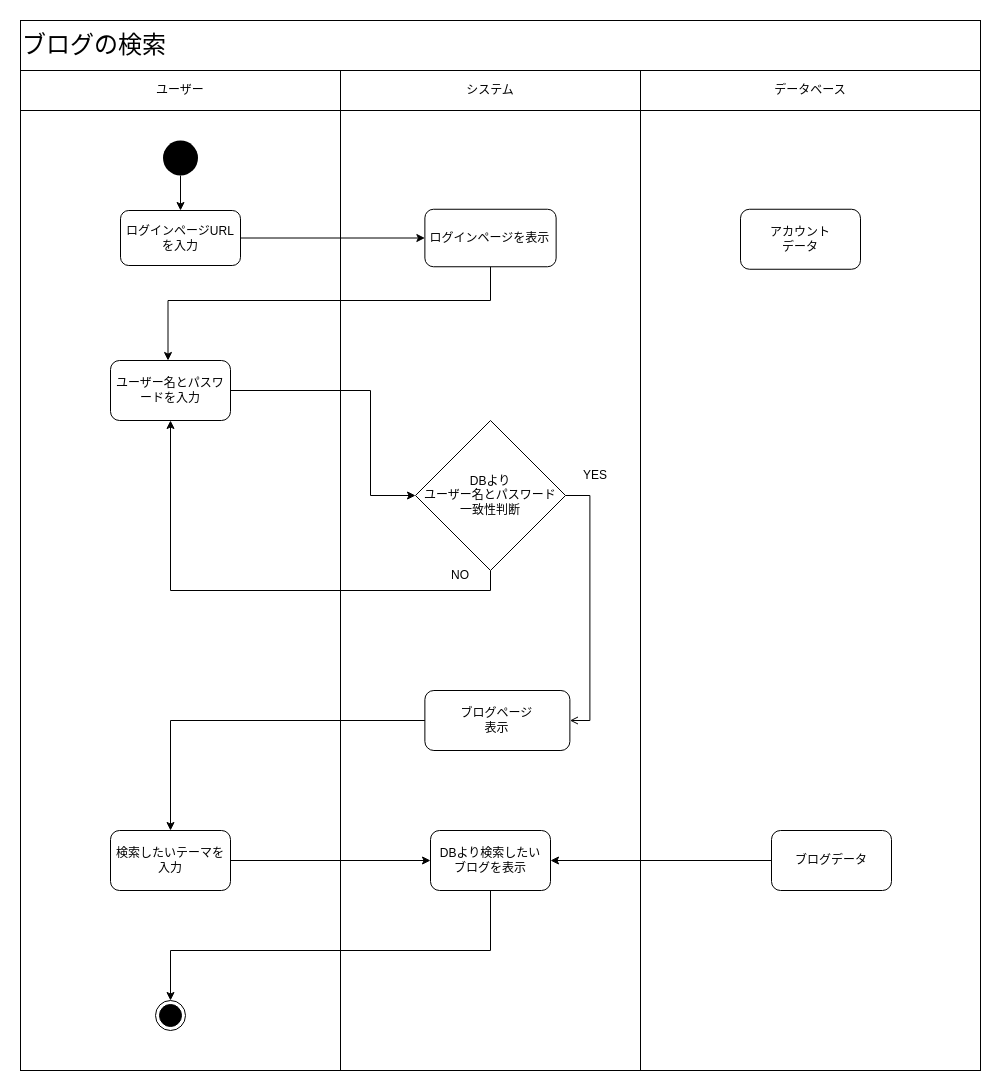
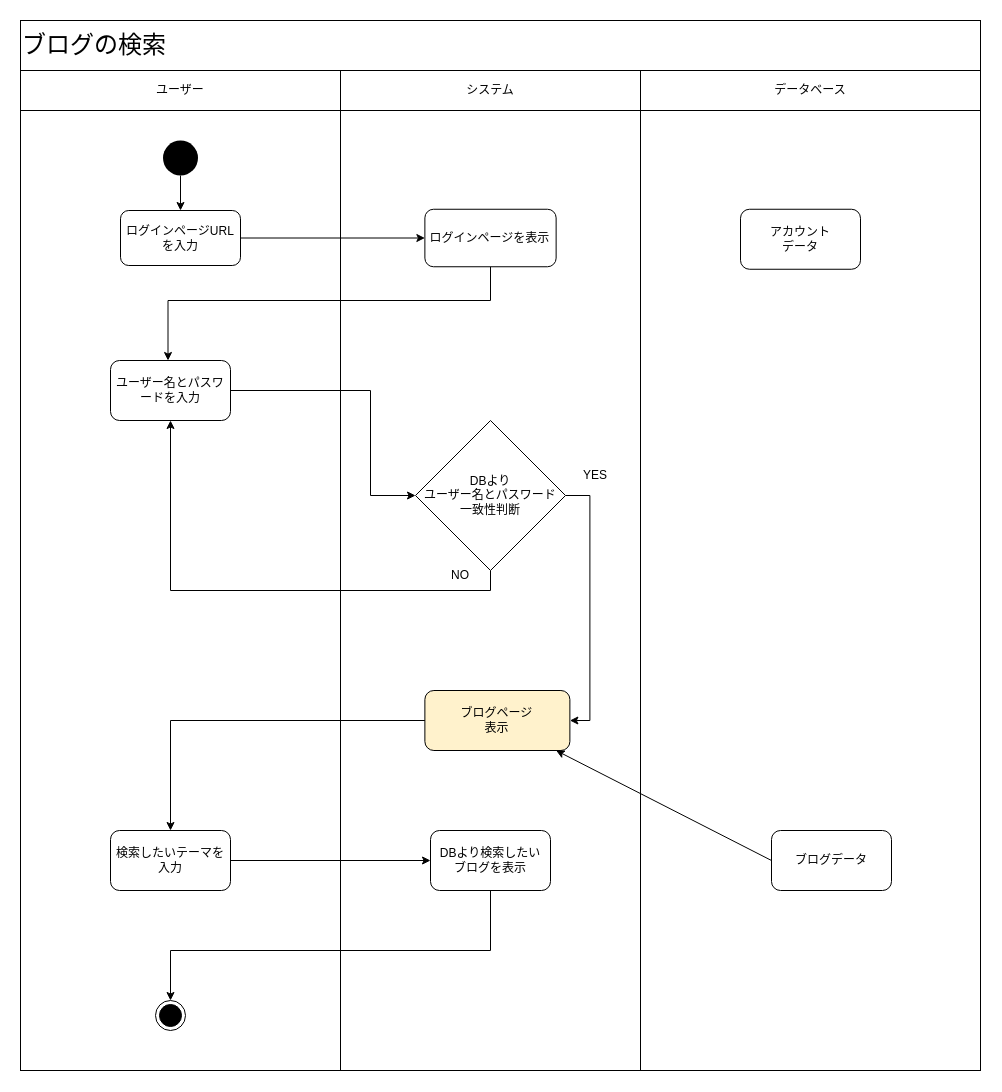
- <mxCell id="24" value="ブログページ&lt;br&gt;表示" style="rounded=1;whiteSpace=wrap;html=1;" vertex="1" parent="1"><mxGeometry x="424.38" y="690" width="145" height="60" as="geometry" /></mxCell>
+ <mxCell id="24" value="ブログページ&lt;br&gt;表示" style="rounded=1;whiteSpace=wrap;html=1;fillColor=#fff2cc;" vertex="1" parent="1"><mxGeometry x="424.38" y="690" width="145" height="60" as="geometry" /></mxCell>
- <mxCell id="16" style="edgeStyle=orthogonalEdgeStyle;rounded=0;orthogonalLoop=1;jettySize=auto;html=1;entryX=1;entryY=0.5;entryDx=0;entryDy=0;exitX=1;exitY=0.5;exitDx=0;exitDy=0;endArrow=open;" edge="1" parent="1" source="23" target="24"><mxGeometry relative="1" as="geometry"><mxPoint x="865" y="520" as="targetPoint" /></mxGeometry></mxCell>
+ <mxCell id="16" style="edgeStyle=orthogonalEdgeStyle;rounded=0;orthogonalLoop=1;jettySize=auto;html=1;entryX=1;entryY=0.5;entryDx=0;entryDy=0;exitX=1;exitY=0.5;exitDx=0;exitDy=0;" edge="1" parent="1" source="23" target="24"><mxGeometry relative="1" as="geometry"><mxPoint x="865" y="520" as="targetPoint" /></mxGeometry></mxCell>
- <mxCell id="32" value="" style="endArrow=classic;html=1;rounded=0;exitX=0;exitY=0.5;exitDx=0;exitDy=0;entryX=1;entryY=0.5;entryDx=0;entryDy=0;" edge="1" parent="1" source="31" target="28"><mxGeometry width="50" height="50" relative="1" as="geometry"><mxPoint x="460" y="700" as="sourcePoint" /><mxPoint x="510" y="650" as="targetPoint" /></mxGeometry></mxCell>
+ <mxCell id="32" value="" style="endArrow=classic;html=1;rounded=0;exitX=0;exitY=0.5;exitDx=0;exitDy=0;" edge="1" parent="1" source="31" target="24"><mxGeometry width="50" height="50" relative="1" as="geometry"><mxPoint x="460" y="700" as="sourcePoint" /><mxPoint x="510" y="650" as="targetPoint" /></mxGeometry></mxCell>
